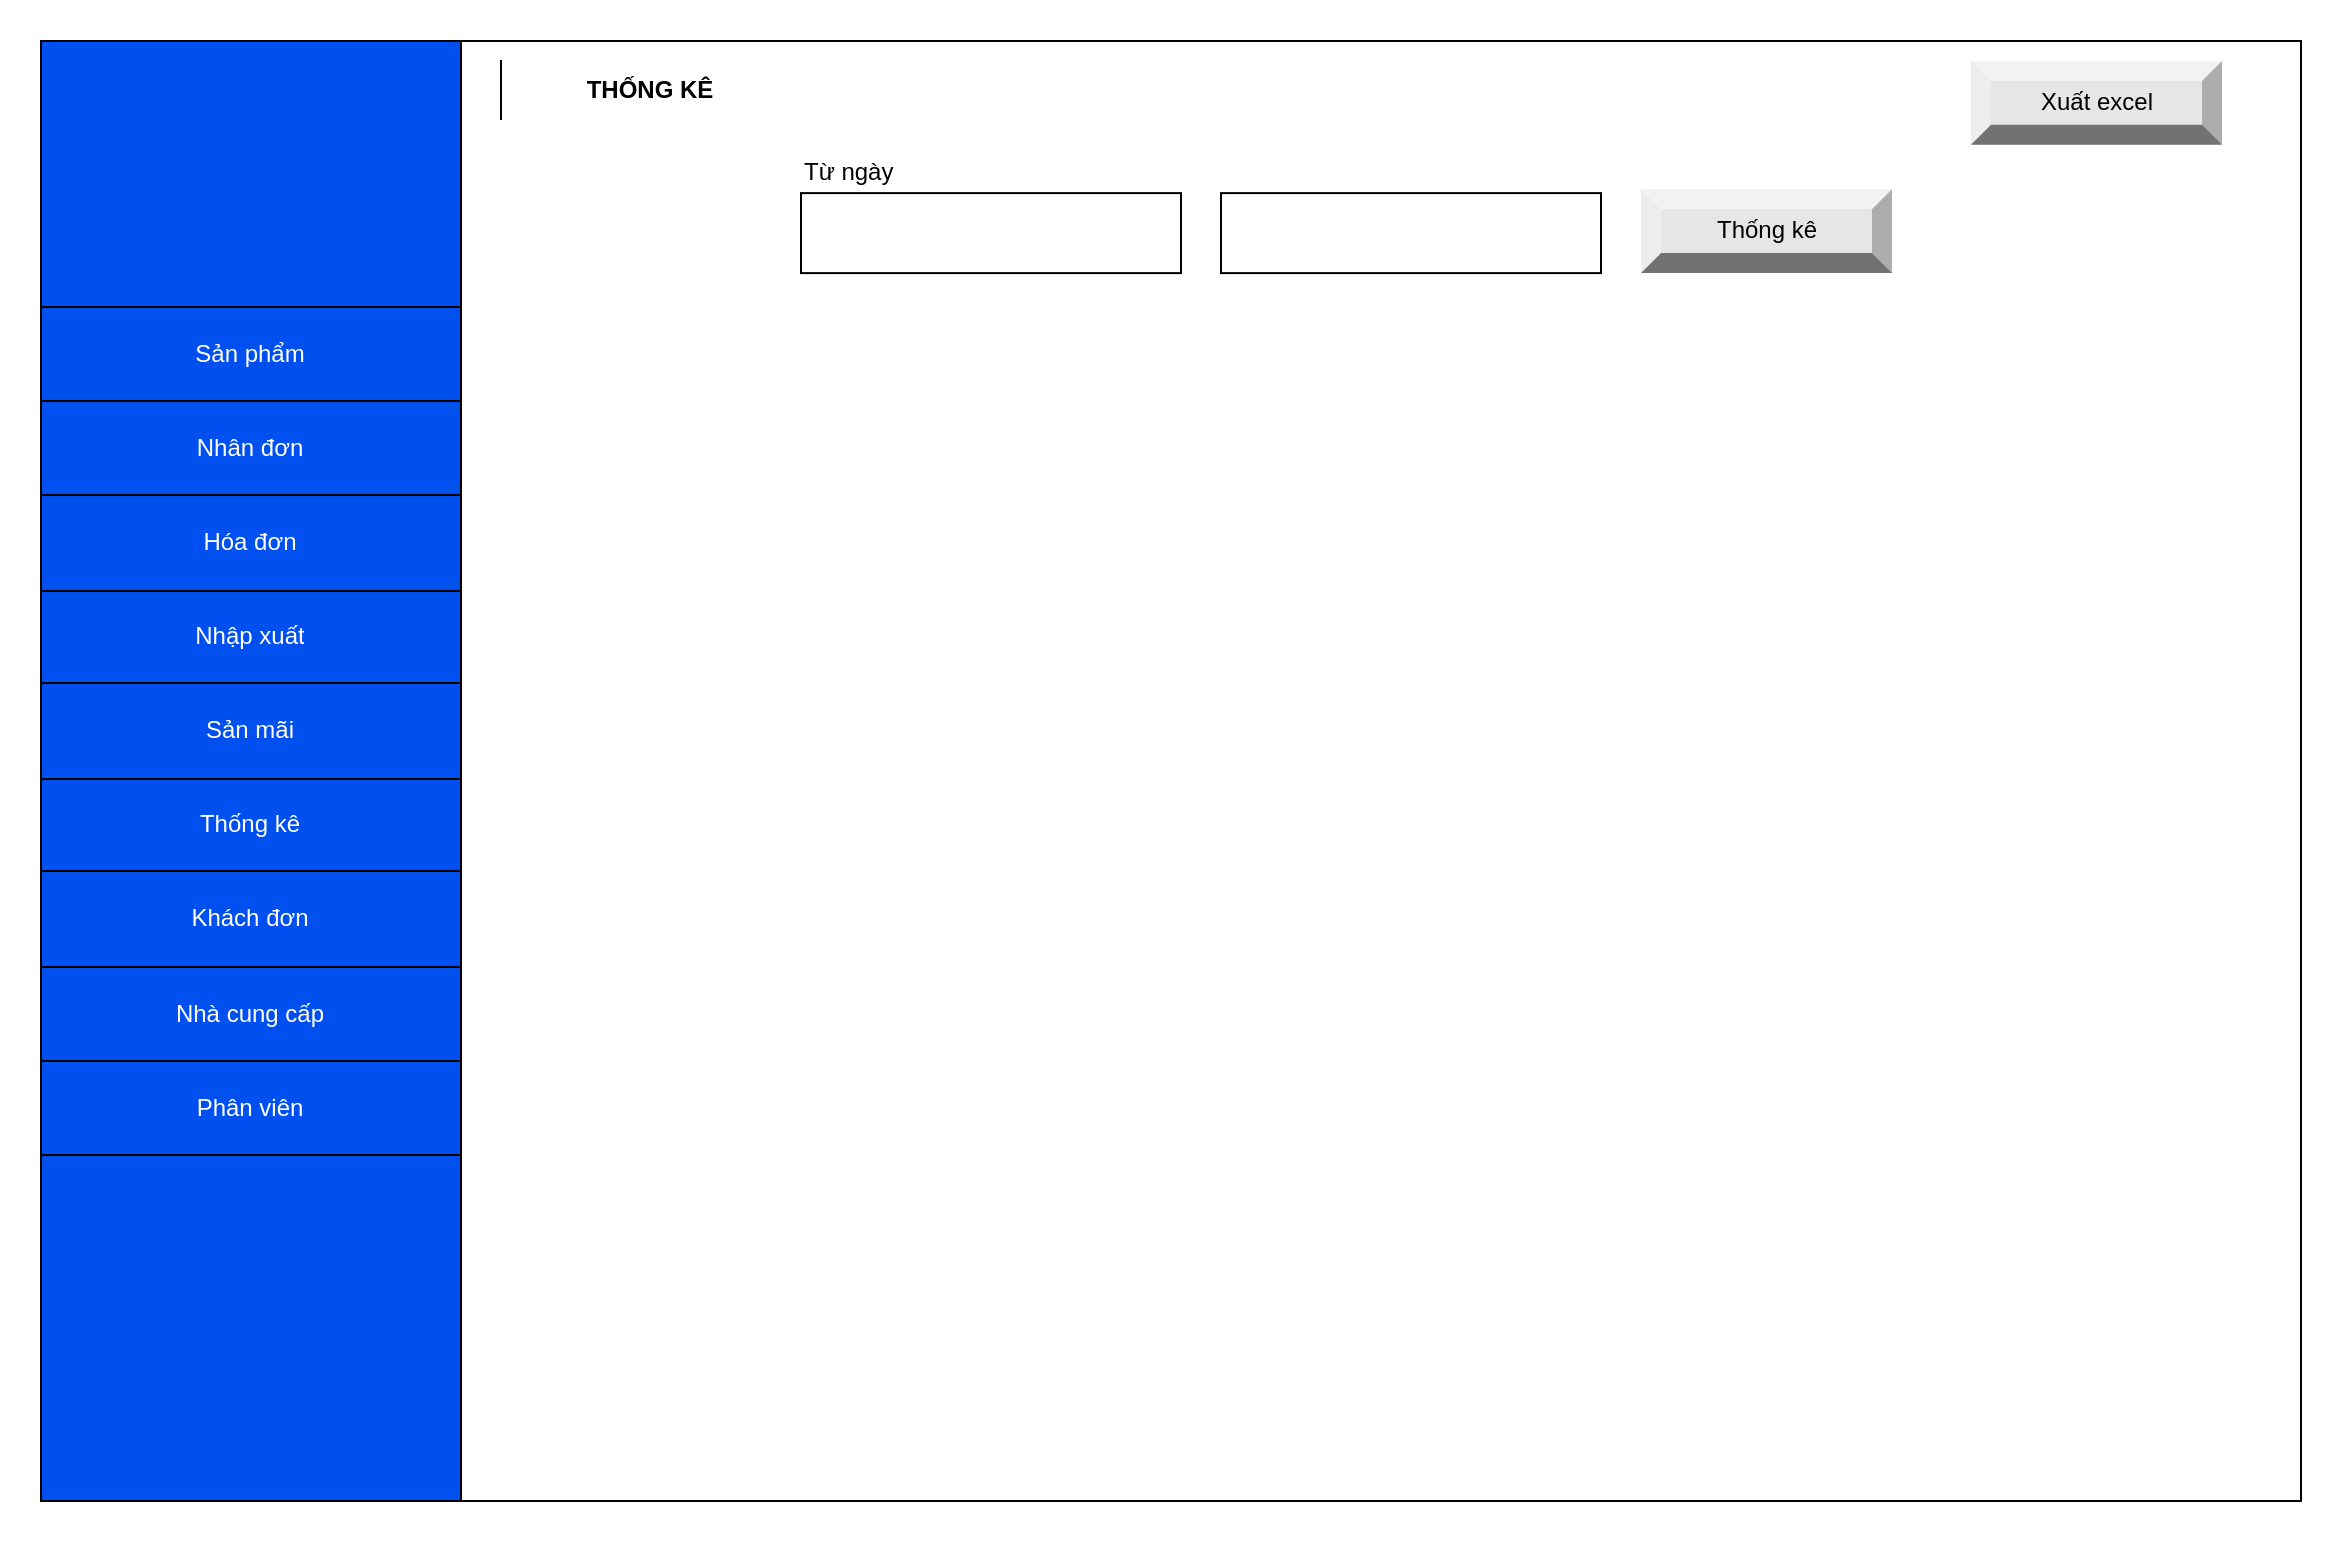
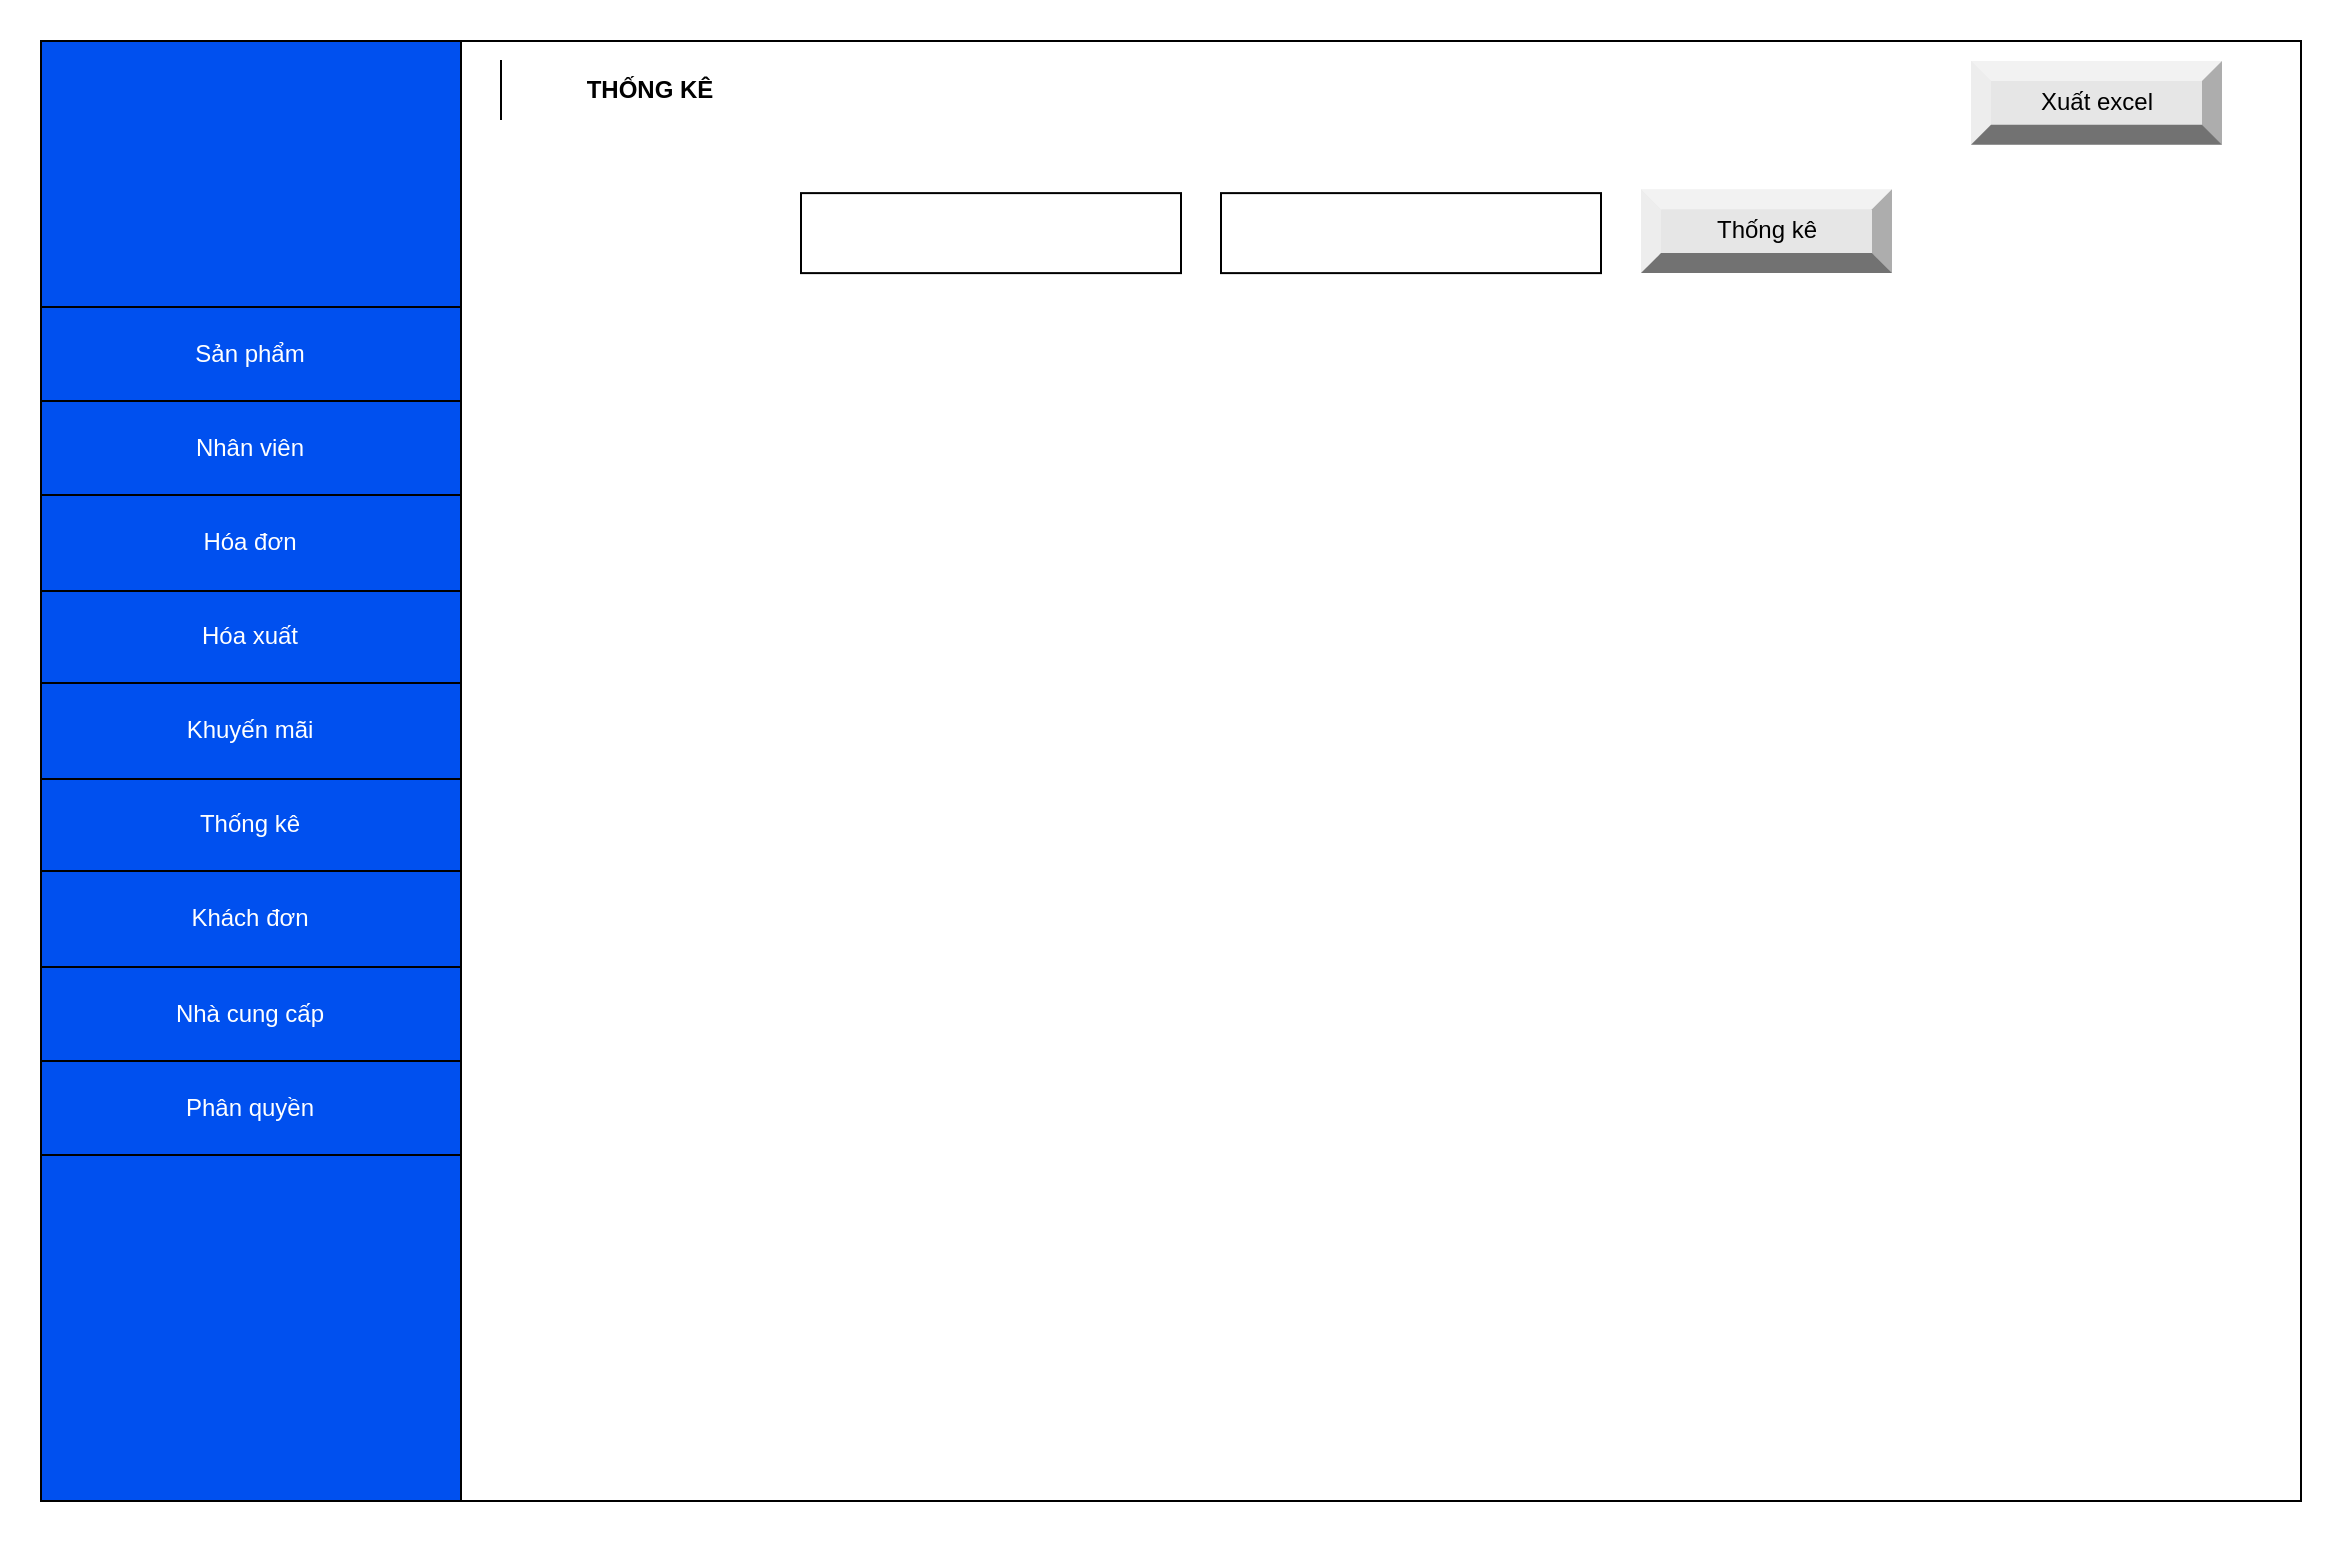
- <mxCell id="24" value="Từ ngày" style="text;html=1;align=left;verticalAlign=middle;resizable=0;points=[];autosize=1;strokeColor=none;fillColor=none;" vertex="1" parent="1"><mxGeometry x="400" y="76.06" width="60" height="20" as="geometry" /></mxCell>
- <mxCell id="8" value="&lt;span&gt;&lt;font color=&quot;#ffffff&quot;&gt;Nhân đơn&lt;/font&gt;&lt;/span&gt;" style="shape=partialRectangle;html=1;whiteSpace=wrap;connectable=0;overflow=hidden;fillColor=none;top=0;left=0;bottom=0;right=0;pointerEvents=1;rounded=0;shadow=0;glass=0;sketch=0;fontSize=12;" vertex="1" parent="7"><mxGeometry width="210" height="47" as="geometry"><mxRectangle width="210" height="47" as="alternateBounds" /></mxGeometry></mxCell>
+ <mxCell id="8" value="&lt;span&gt;&lt;font color=&quot;#ffffff&quot;&gt;Nhân viên&lt;/font&gt;&lt;/span&gt;" style="shape=partialRectangle;html=1;whiteSpace=wrap;connectable=0;overflow=hidden;fillColor=none;top=0;left=0;bottom=0;right=0;pointerEvents=1;rounded=0;shadow=0;glass=0;sketch=0;fontSize=12;" vertex="1" parent="7"><mxGeometry width="210" height="47" as="geometry"><mxRectangle width="210" height="47" as="alternateBounds" /></mxGeometry></mxCell>
- <mxCell id="12" value="&lt;font color=&quot;#ffffff&quot;&gt;Nhập xuất&lt;/font&gt;" style="shape=partialRectangle;html=1;whiteSpace=wrap;connectable=0;overflow=hidden;fillColor=none;top=0;left=0;bottom=0;right=0;pointerEvents=1;rounded=0;shadow=0;glass=0;sketch=0;fontSize=12;" vertex="1" parent="11"><mxGeometry width="210" height="46" as="geometry"><mxRectangle width="210" height="46" as="alternateBounds" /></mxGeometry></mxCell>
+ <mxCell id="12" value="&lt;font color=&quot;#ffffff&quot;&gt;Hóa xuất&lt;/font&gt;" style="shape=partialRectangle;html=1;whiteSpace=wrap;connectable=0;overflow=hidden;fillColor=none;top=0;left=0;bottom=0;right=0;pointerEvents=1;rounded=0;shadow=0;glass=0;sketch=0;fontSize=12;" vertex="1" parent="11"><mxGeometry width="210" height="46" as="geometry"><mxRectangle width="210" height="46" as="alternateBounds" /></mxGeometry></mxCell>
- <mxCell id="14" value="&lt;font color=&quot;#ffffff&quot;&gt;Sản mãi&lt;/font&gt;" style="shape=partialRectangle;html=1;whiteSpace=wrap;connectable=0;overflow=hidden;fillColor=none;top=0;left=0;bottom=0;right=0;pointerEvents=1;rounded=0;shadow=0;glass=0;sketch=0;fontSize=12;" vertex="1" parent="13"><mxGeometry width="210" height="48" as="geometry"><mxRectangle width="210" height="48" as="alternateBounds" /></mxGeometry></mxCell>
+ <mxCell id="14" value="&lt;font color=&quot;#ffffff&quot;&gt;Khuyến mãi&lt;/font&gt;" style="shape=partialRectangle;html=1;whiteSpace=wrap;connectable=0;overflow=hidden;fillColor=none;top=0;left=0;bottom=0;right=0;pointerEvents=1;rounded=0;shadow=0;glass=0;sketch=0;fontSize=12;" vertex="1" parent="13"><mxGeometry width="210" height="48" as="geometry"><mxRectangle width="210" height="48" as="alternateBounds" /></mxGeometry></mxCell>
- <mxCell id="22" value="&lt;span style=&quot;text-align: left&quot;&gt;&lt;font color=&quot;#ffffff&quot;&gt;Phân viên&lt;/font&gt;&lt;/span&gt;" style="shape=partialRectangle;html=1;whiteSpace=wrap;connectable=0;overflow=hidden;fillColor=none;top=0;left=0;bottom=0;right=0;pointerEvents=1;rounded=0;shadow=0;glass=0;sketch=0;fontSize=12;" vertex="1" parent="21"><mxGeometry width="210" height="47" as="geometry"><mxRectangle width="210" height="47" as="alternateBounds" /></mxGeometry></mxCell>
+ <mxCell id="22" value="&lt;span style=&quot;text-align: left&quot;&gt;&lt;font color=&quot;#ffffff&quot;&gt;Phân quyền&lt;/font&gt;&lt;/span&gt;" style="shape=partialRectangle;html=1;whiteSpace=wrap;connectable=0;overflow=hidden;fillColor=none;top=0;left=0;bottom=0;right=0;pointerEvents=1;rounded=0;shadow=0;glass=0;sketch=0;fontSize=12;" vertex="1" parent="21"><mxGeometry width="210" height="47" as="geometry"><mxRectangle width="210" height="47" as="alternateBounds" /></mxGeometry></mxCell>
